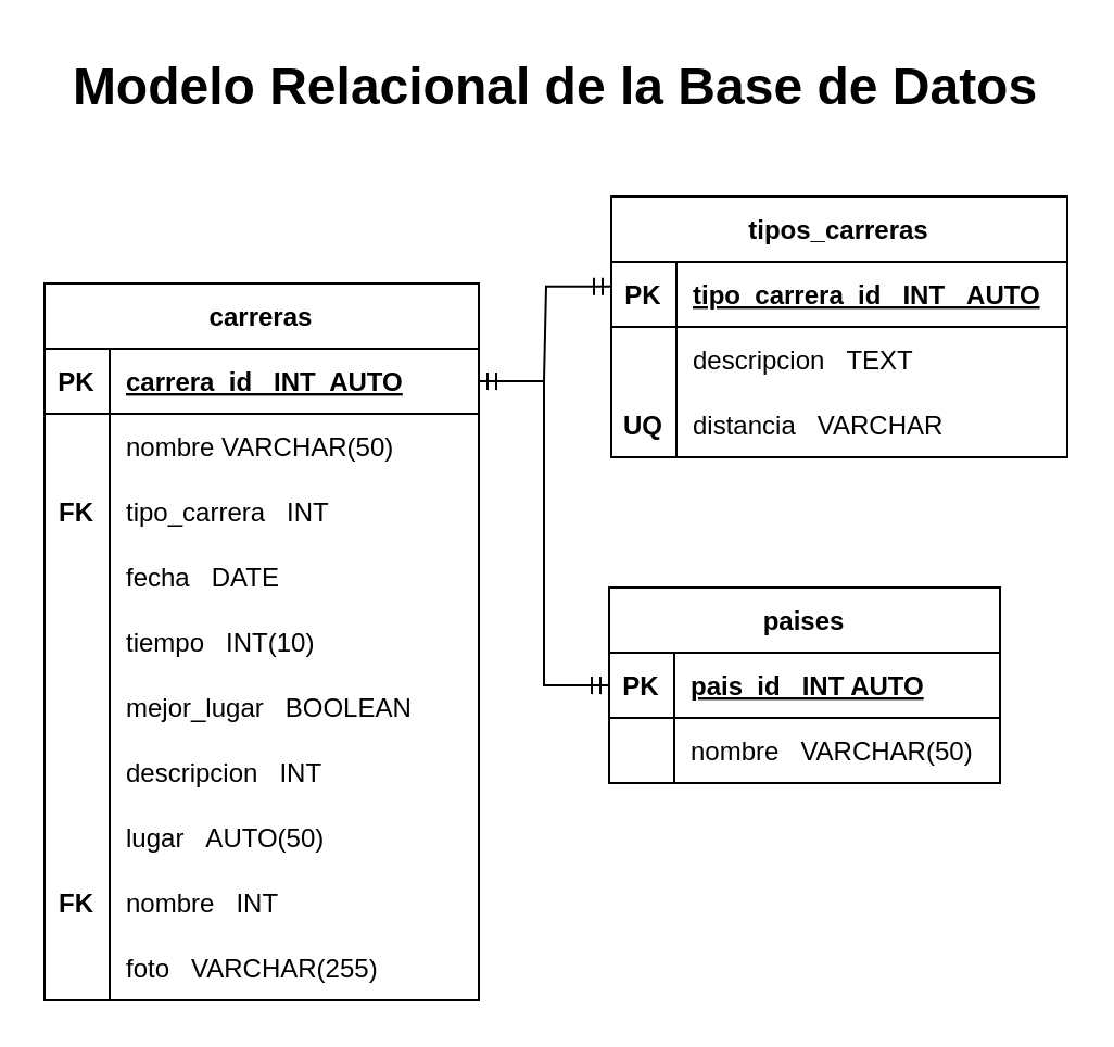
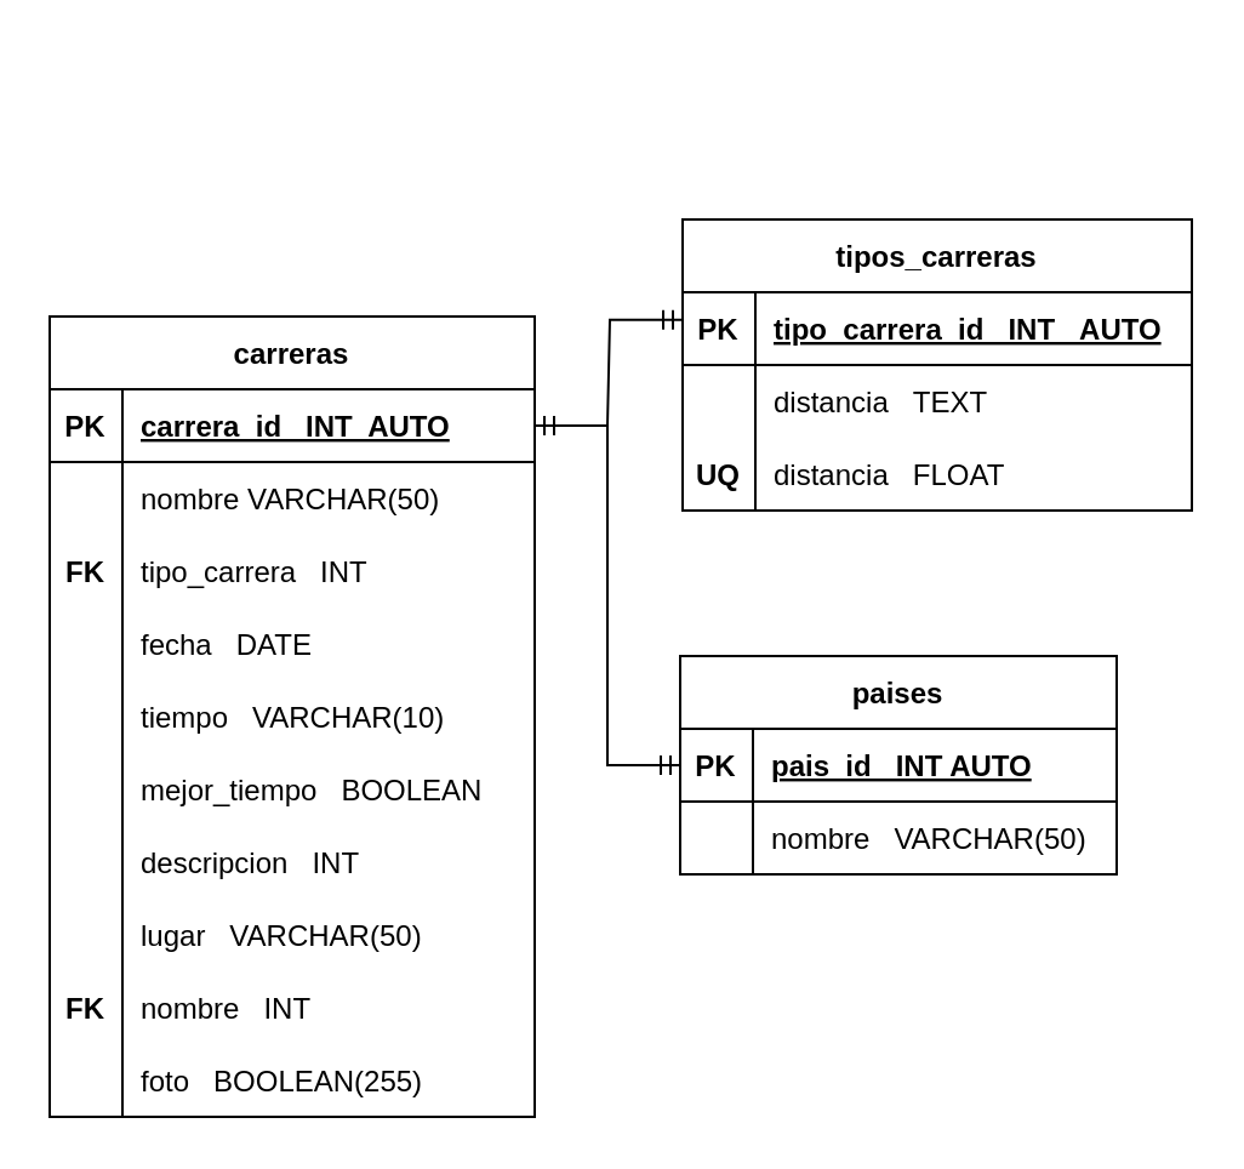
- <mxCell id="52" value="&lt;font style=&quot;font-size: 24px;&quot;&gt;&lt;b style=&quot;&quot;&gt;Modelo Relacional de la Base de Datos&lt;/b&gt;&lt;/font&gt;" style="text;html=1;align=center;verticalAlign=middle;resizable=0;points=[];autosize=1;strokeColor=none;fillColor=none;" vertex="1" parent="1"><mxGeometry x="20" y="20" width="470" height="40" as="geometry" /></mxCell>
- <mxCell id="39" value="descripcion   TEXT" style="shape=partialRectangle;connectable=0;fillColor=none;top=0;left=0;bottom=0;right=0;align=left;spacingLeft=6;overflow=hidden;" vertex="1" parent="37"><mxGeometry x="30" width="180" height="30" as="geometry"><mxRectangle width="180" height="30" as="alternateBounds" /></mxGeometry></mxCell>
+ <mxCell id="39" value="distancia   TEXT" style="shape=partialRectangle;connectable=0;fillColor=none;top=0;left=0;bottom=0;right=0;align=left;spacingLeft=6;overflow=hidden;" vertex="1" parent="37"><mxGeometry x="30" width="180" height="30" as="geometry"><mxRectangle width="180" height="30" as="alternateBounds" /></mxGeometry></mxCell>
- <mxCell id="42" value="distancia   VARCHAR" style="shape=partialRectangle;connectable=0;fillColor=none;top=0;left=0;bottom=0;right=0;align=left;spacingLeft=6;overflow=hidden;" vertex="1" parent="40"><mxGeometry x="30" width="180" height="30" as="geometry"><mxRectangle width="180" height="30" as="alternateBounds" /></mxGeometry></mxCell>
+ <mxCell id="42" value="distancia   FLOAT" style="shape=partialRectangle;connectable=0;fillColor=none;top=0;left=0;bottom=0;right=0;align=left;spacingLeft=6;overflow=hidden;" vertex="1" parent="40"><mxGeometry x="30" width="180" height="30" as="geometry"><mxRectangle width="180" height="30" as="alternateBounds" /></mxGeometry></mxCell>
- <mxCell id="17" value="tiempo   INT(10)" style="shape=partialRectangle;connectable=0;fillColor=none;top=0;left=0;bottom=0;right=0;align=left;spacingLeft=6;overflow=hidden;" vertex="1" parent="15"><mxGeometry x="30" width="170" height="30" as="geometry"><mxRectangle width="170" height="30" as="alternateBounds" /></mxGeometry></mxCell>
+ <mxCell id="17" value="tiempo   VARCHAR(10)" style="shape=partialRectangle;connectable=0;fillColor=none;top=0;left=0;bottom=0;right=0;align=left;spacingLeft=6;overflow=hidden;" vertex="1" parent="15"><mxGeometry x="30" width="170" height="30" as="geometry"><mxRectangle width="170" height="30" as="alternateBounds" /></mxGeometry></mxCell>
- <mxCell id="20" value="mejor_lugar   BOOLEAN" style="shape=partialRectangle;connectable=0;fillColor=none;top=0;left=0;bottom=0;right=0;align=left;spacingLeft=6;overflow=hidden;" vertex="1" parent="18"><mxGeometry x="30" width="170" height="30" as="geometry"><mxRectangle width="170" height="30" as="alternateBounds" /></mxGeometry></mxCell>
+ <mxCell id="20" value="mejor_tiempo   BOOLEAN" style="shape=partialRectangle;connectable=0;fillColor=none;top=0;left=0;bottom=0;right=0;align=left;spacingLeft=6;overflow=hidden;" vertex="1" parent="18"><mxGeometry x="30" width="170" height="30" as="geometry"><mxRectangle width="170" height="30" as="alternateBounds" /></mxGeometry></mxCell>
- <mxCell id="26" value="lugar   AUTO(50)" style="shape=partialRectangle;connectable=0;fillColor=none;top=0;left=0;bottom=0;right=0;align=left;spacingLeft=6;overflow=hidden;" vertex="1" parent="24"><mxGeometry x="30" width="170" height="30" as="geometry"><mxRectangle width="170" height="30" as="alternateBounds" /></mxGeometry></mxCell>
+ <mxCell id="26" value="lugar   VARCHAR(50)" style="shape=partialRectangle;connectable=0;fillColor=none;top=0;left=0;bottom=0;right=0;align=left;spacingLeft=6;overflow=hidden;" vertex="1" parent="24"><mxGeometry x="30" width="170" height="30" as="geometry"><mxRectangle width="170" height="30" as="alternateBounds" /></mxGeometry></mxCell>
- <mxCell id="32" value="foto   VARCHAR(255)" style="shape=partialRectangle;connectable=0;fillColor=none;top=0;left=0;bottom=0;right=0;align=left;spacingLeft=6;overflow=hidden;" vertex="1" parent="30"><mxGeometry x="30" width="170" height="30" as="geometry"><mxRectangle width="170" height="30" as="alternateBounds" /></mxGeometry></mxCell>
+ <mxCell id="32" value="foto   BOOLEAN(255)" style="shape=partialRectangle;connectable=0;fillColor=none;top=0;left=0;bottom=0;right=0;align=left;spacingLeft=6;overflow=hidden;" vertex="1" parent="30"><mxGeometry x="30" width="170" height="30" as="geometry"><mxRectangle width="170" height="30" as="alternateBounds" /></mxGeometry></mxCell>
